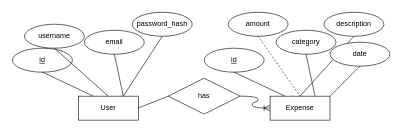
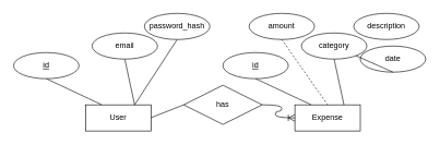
- <mxCell id="4" value="username" style="ellipse;whiteSpace=wrap;html=1;align=center;" vertex="1" parent="1"><mxGeometry x="40" y="40" width="100" height="40" as="geometry" /></mxCell>
- <mxCell id="6" value="" style="endArrow=none;html=1;rounded=0;fontSize=12;startSize=8;endSize=8;curved=1;exitX=0.5;exitY=1;exitDx=0;exitDy=0;entryX=0.5;entryY=0;entryDx=0;entryDy=0;" edge="1" parent="1" source="4" target="2"><mxGeometry relative="1" as="geometry"><mxPoint x="150" y="140" as="sourcePoint" /><mxPoint x="165" y="170" as="targetPoint" /></mxGeometry></mxCell>
- <mxCell id="21" value="" style="endArrow=none;html=1;rounded=0;fontSize=12;startSize=8;endSize=8;curved=1;exitX=0.5;exitY=1;exitDx=0;exitDy=0;entryX=0.5;entryY=0;entryDx=0;entryDy=0;" edge="1" parent="1" source="20" target="13"><mxGeometry relative="1" as="geometry"><mxPoint x="680" y="140" as="sourcePoint" /><mxPoint x="710" y="160" as="targetPoint" /></mxGeometry></mxCell>
- <mxCell id="24" value="" style="endArrow=none;html=1;rounded=0;fontSize=12;startSize=8;endSize=8;curved=1;exitX=0.5;exitY=1;exitDx=0;exitDy=0;entryX=1;entryY=0;entryDx=0;entryDy=0;" edge="1" parent="1" source="23" target="13"><mxGeometry relative="1" as="geometry"><mxPoint x="580" y="170" as="sourcePoint" /><mxPoint x="625" y="180" as="targetPoint" /></mxGeometry></mxCell>
+ <mxCell id="24" value="" style="endArrow=none;html=1;rounded=0;fontSize=12;startSize=8;endSize=8;curved=1;exitX=0.5;exitY=1;exitDx=0;exitDy=0;" edge="1" parent="1" source="23" target="18"><mxGeometry relative="1" as="geometry"><mxPoint x="580" y="170" as="sourcePoint" /><mxPoint x="625" y="180" as="targetPoint" /></mxGeometry></mxCell>
